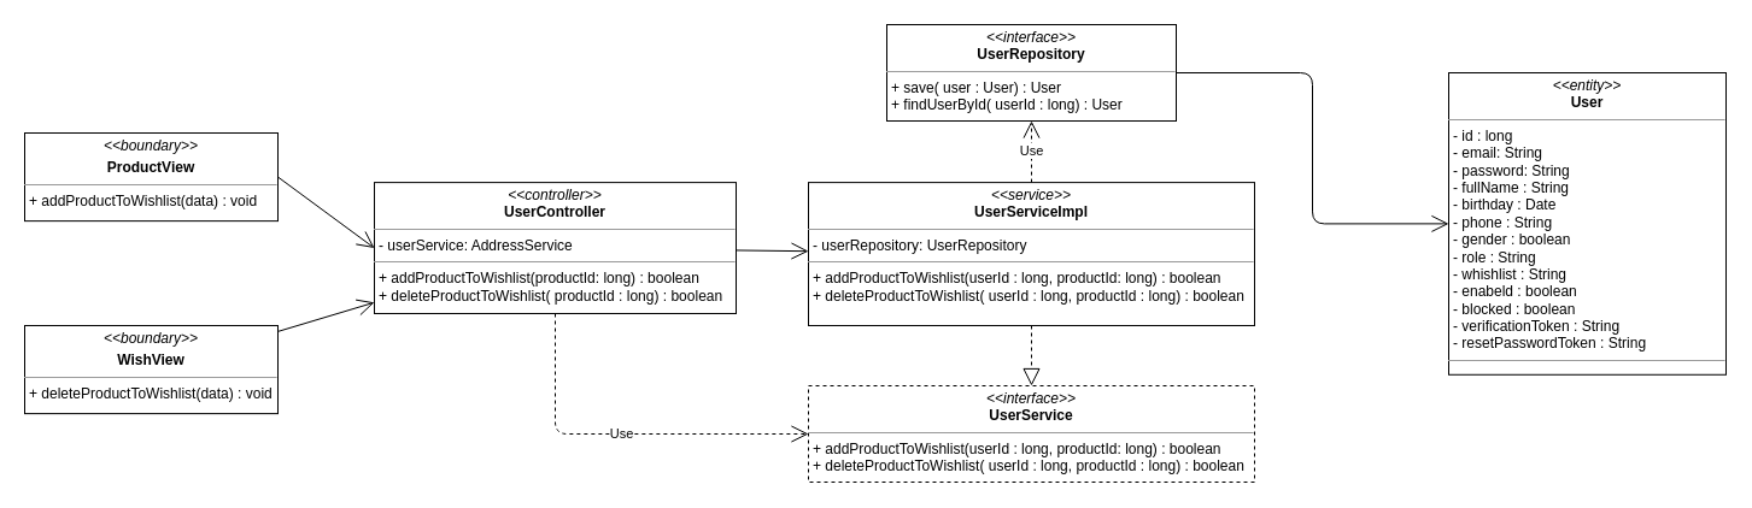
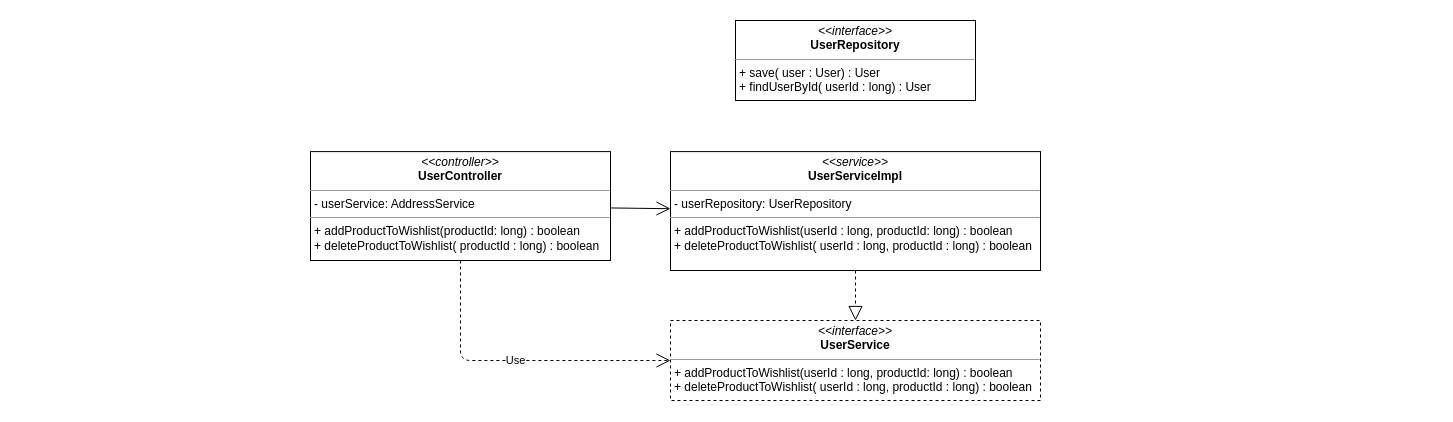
- <mxCell id="6" value="" style="endArrow=open;endFill=1;endSize=12;html=1;entryX=0;entryY=0.5;entryDx=0;entryDy=0;edgeStyle=orthogonalEdgeStyle;" parent="1" source="9" target="4" edge="1"><mxGeometry width="160" relative="1" as="geometry"><mxPoint x="290" y="140" as="sourcePoint" /><mxPoint x="450" y="140" as="targetPoint" /></mxGeometry></mxCell>
- <mxCell id="11" value="Use" style="endArrow=open;endSize=12;dashed=1;html=1;" edge="1" parent="1" source="8" target="9"><mxGeometry width="160" relative="1" as="geometry"><mxPoint x="510" y="160" as="sourcePoint" /><mxPoint x="670" y="160" as="targetPoint" /></mxGeometry></mxCell>
- <mxCell id="2" value="&lt;p style=&quot;margin: 0px ; margin-top: 4px ; text-align: center&quot;&gt;&lt;i&gt;&amp;lt;&amp;lt;boundary&amp;gt;&amp;gt;&lt;/i&gt;&lt;/p&gt;&lt;p style=&quot;margin: 0px ; margin-top: 4px ; text-align: center&quot;&gt;&lt;b&gt;ProductView&lt;/b&gt;&lt;/p&gt;&lt;hr size=&quot;1&quot;&gt;&lt;p style=&quot;margin: 0px ; margin-left: 4px&quot;&gt;&lt;span&gt;+ addProductToWishlist(data) : void&lt;/span&gt;&lt;br&gt;&lt;/p&gt;&lt;p style=&quot;margin: 0px ; margin-left: 4px&quot;&gt;&lt;span&gt;&lt;br&gt;&lt;/span&gt;&lt;/p&gt;" style="verticalAlign=top;align=left;overflow=fill;fontSize=12;fontFamily=Helvetica;html=1;" parent="1" vertex="1"><mxGeometry x="20" y="110" width="210" height="73.12" as="geometry" /></mxCell>
- <mxCell id="5" value="" style="endArrow=open;endFill=1;endSize=12;html=1;entryX=0;entryY=0.5;entryDx=0;entryDy=0;exitX=1;exitY=0.5;exitDx=0;exitDy=0;" parent="1" source="2" target="7" edge="1"><mxGeometry width="160" relative="1" as="geometry"><mxPoint x="291" y="200" as="sourcePoint" /><mxPoint x="340" y="198.67" as="targetPoint" /></mxGeometry></mxCell>
- <mxCell id="4" value="&lt;p style=&quot;margin: 0px ; margin-top: 4px ; text-align: center&quot;&gt;&lt;i&gt;&amp;lt;&amp;lt;entity&amp;gt;&amp;gt;&lt;/i&gt;&lt;br&gt;&lt;b&gt;User&lt;/b&gt;&lt;/p&gt;&lt;hr size=&quot;1&quot;&gt;&lt;p style=&quot;margin: 0px ; margin-left: 4px&quot;&gt;- id : long&lt;/p&gt;&lt;p style=&quot;margin: 0px ; margin-left: 4px&quot;&gt;- email: String&lt;br&gt;- password: String&lt;/p&gt;&lt;p style=&quot;margin: 0px ; margin-left: 4px&quot;&gt;- fullName : String&lt;/p&gt;&lt;p style=&quot;margin: 0px ; margin-left: 4px&quot;&gt;- birthday : Date&lt;/p&gt;&lt;p style=&quot;margin: 0px ; margin-left: 4px&quot;&gt;- phone : String&lt;/p&gt;&lt;p style=&quot;margin: 0px ; margin-left: 4px&quot;&gt;- gender : boolean&lt;/p&gt;&lt;p style=&quot;margin: 0px ; margin-left: 4px&quot;&gt;- role : String&lt;/p&gt;&lt;p style=&quot;margin: 0px ; margin-left: 4px&quot;&gt;- whishlist : String&lt;/p&gt;&lt;p style=&quot;margin: 0px ; margin-left: 4px&quot;&gt;- enabeld : boolean&lt;/p&gt;&lt;p style=&quot;margin: 0px ; margin-left: 4px&quot;&gt;- blocked : boolean&lt;/p&gt;&lt;p style=&quot;margin: 0px ; margin-left: 4px&quot;&gt;- verificationToken : String&lt;/p&gt;&lt;p style=&quot;margin: 0px ; margin-left: 4px&quot;&gt;- resetPasswordToken : String&lt;/p&gt;&lt;hr size=&quot;1&quot;&gt;&lt;p style=&quot;margin: 0px ; margin-left: 4px&quot;&gt;&lt;br&gt;&lt;/p&gt;" style="verticalAlign=top;align=left;overflow=fill;fontSize=12;fontFamily=Helvetica;html=1;" parent="1" vertex="1"><mxGeometry x="1201" y="60" width="230" height="250.78" as="geometry" /></mxCell>
- <mxCell id="14" value="" style="endArrow=open;endFill=1;endSize=12;html=1;" edge="1" parent="1" source="13" target="7"><mxGeometry width="160" relative="1" as="geometry"><mxPoint x="280" y="200" as="sourcePoint" /><mxPoint x="440" y="200" as="targetPoint" /></mxGeometry></mxCell>
- <mxCell id="13" value="&lt;p style=&quot;margin: 0px ; margin-top: 4px ; text-align: center&quot;&gt;&lt;i&gt;&amp;lt;&amp;lt;boundary&amp;gt;&amp;gt;&lt;/i&gt;&lt;/p&gt;&lt;p style=&quot;margin: 0px ; margin-top: 4px ; text-align: center&quot;&gt;&lt;b&gt;WishView&lt;/b&gt;&lt;/p&gt;&lt;hr size=&quot;1&quot;&gt;&lt;p style=&quot;margin: 0px ; margin-left: 4px&quot;&gt;&lt;span&gt;+ deleteProductToWishlist(data) : void&lt;/span&gt;&lt;br&gt;&lt;/p&gt;&lt;p style=&quot;margin: 0px ; margin-left: 4px&quot;&gt;&lt;span&gt;&lt;br&gt;&lt;/span&gt;&lt;/p&gt;" style="verticalAlign=top;align=left;overflow=fill;fontSize=12;fontFamily=Helvetica;html=1;" vertex="1" parent="1"><mxGeometry x="20" y="270" width="210" height="73.12" as="geometry" /></mxCell>
